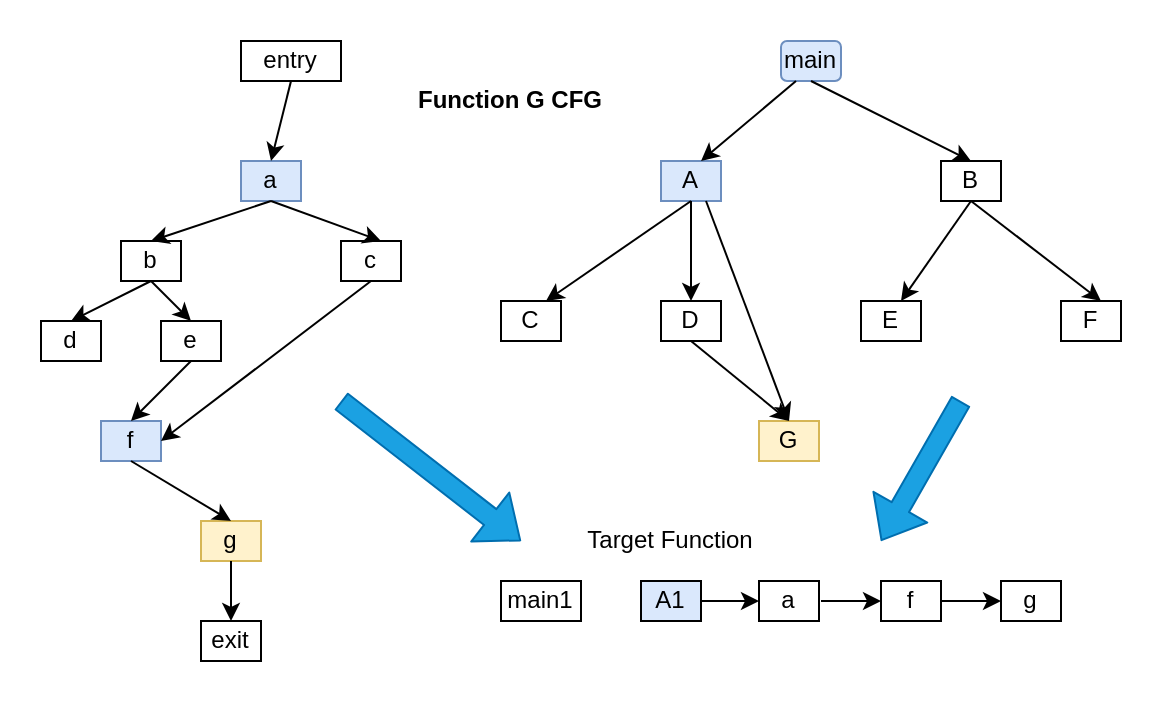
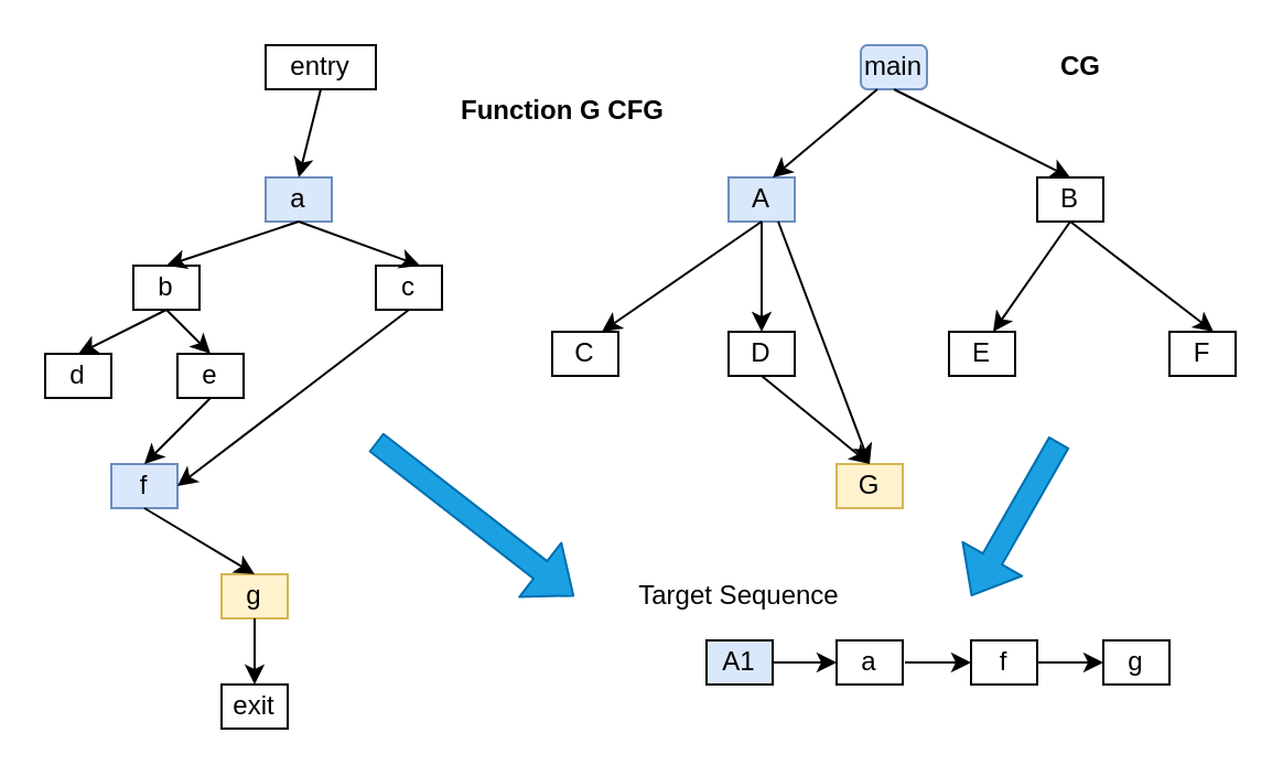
+ <mxCell id="45" value="&lt;b&gt;CG&lt;/b&gt;" style="text;html=1;strokeColor=none;fillColor=none;align=center;verticalAlign=middle;whiteSpace=wrap;rounded=0;" vertex="1" parent="1"><mxGeometry x="470" y="20" width="40" height="20" as="geometry" /></mxCell>
- <mxCell id="46" value="Target Function" style="text;html=1;strokeColor=none;fillColor=none;align=center;verticalAlign=middle;whiteSpace=wrap;rounded=0;" vertex="1" parent="1"><mxGeometry x="260" y="260" width="150" height="20" as="geometry" /></mxCell>
+ <mxCell id="46" value="Target Sequence" style="text;html=1;strokeColor=none;fillColor=none;align=center;verticalAlign=middle;whiteSpace=wrap;rounded=0;" vertex="1" parent="1"><mxGeometry x="260" y="260" width="150" height="20" as="geometry" /></mxCell>
- <mxCell id="9" value="main1" style="rounded=0;whiteSpace=wrap;html=1;" vertex="1" parent="1"><mxGeometry x="250" y="290" width="40" height="20" as="geometry" /></mxCell>
